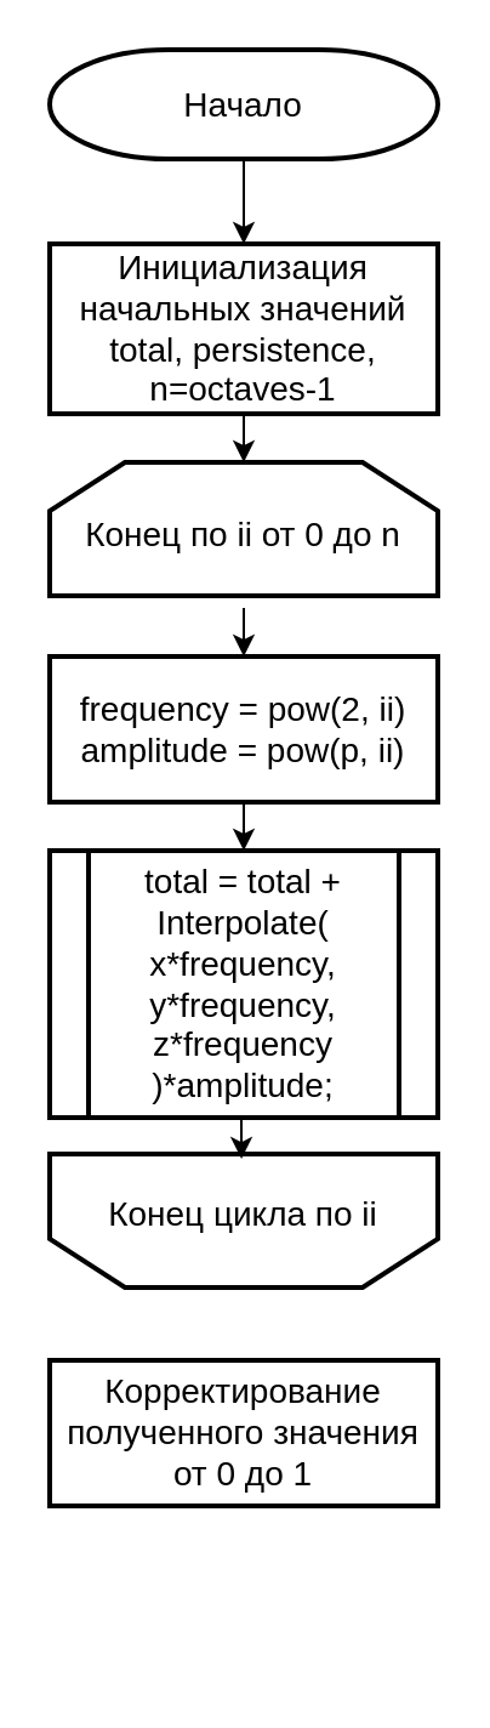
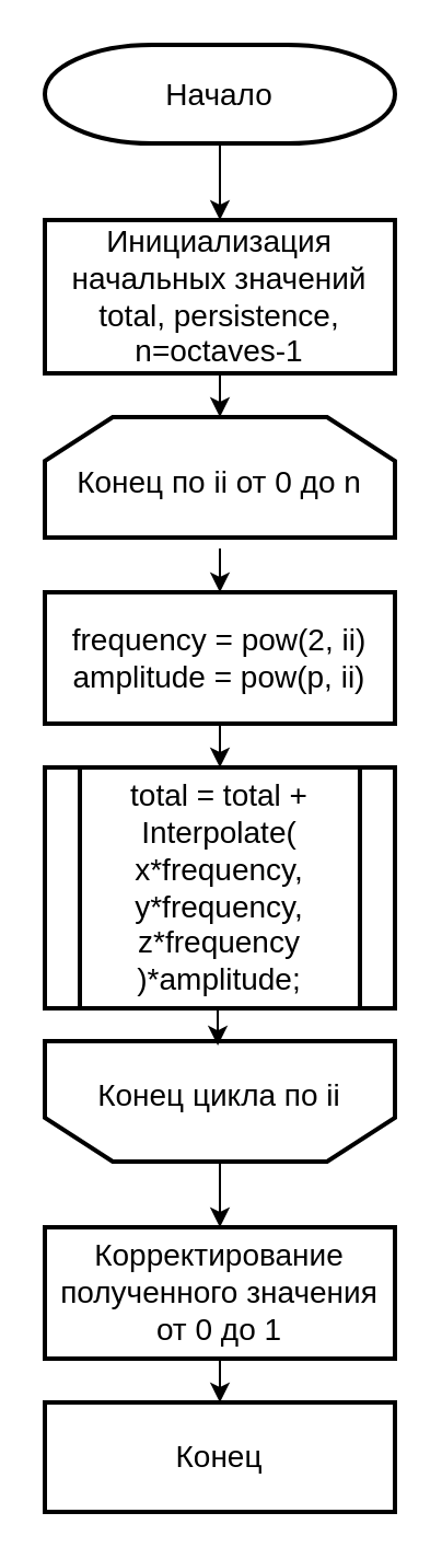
+ <mxCell id="11" value="" style="edgeStyle=orthogonalEdgeStyle;rounded=0;orthogonalLoop=1;jettySize=auto;html=1;fontFamily=Helvetica;fontSize=12;fontColor=default;" edge="1" parent="1" source="12" target="15"><mxGeometry relative="1" as="geometry" /></mxCell>
+ <mxCell id="14" value="" style="edgeStyle=orthogonalEdgeStyle;rounded=0;orthogonalLoop=1;jettySize=auto;html=1;fontFamily=Helvetica;fontSize=12;fontColor=default;" edge="1" parent="1" source="15" target="16"><mxGeometry relative="1" as="geometry" /></mxCell>
+ <mxCell id="16" value="&lt;font style=&quot;font-size: 14px;&quot;&gt;Конец&lt;/font&gt;" style="whiteSpace=wrap;html=1;strokeWidth=2;" vertex="1" parent="1"><mxGeometry x="20" y="640" width="160" height="50" as="geometry" /></mxCell>
